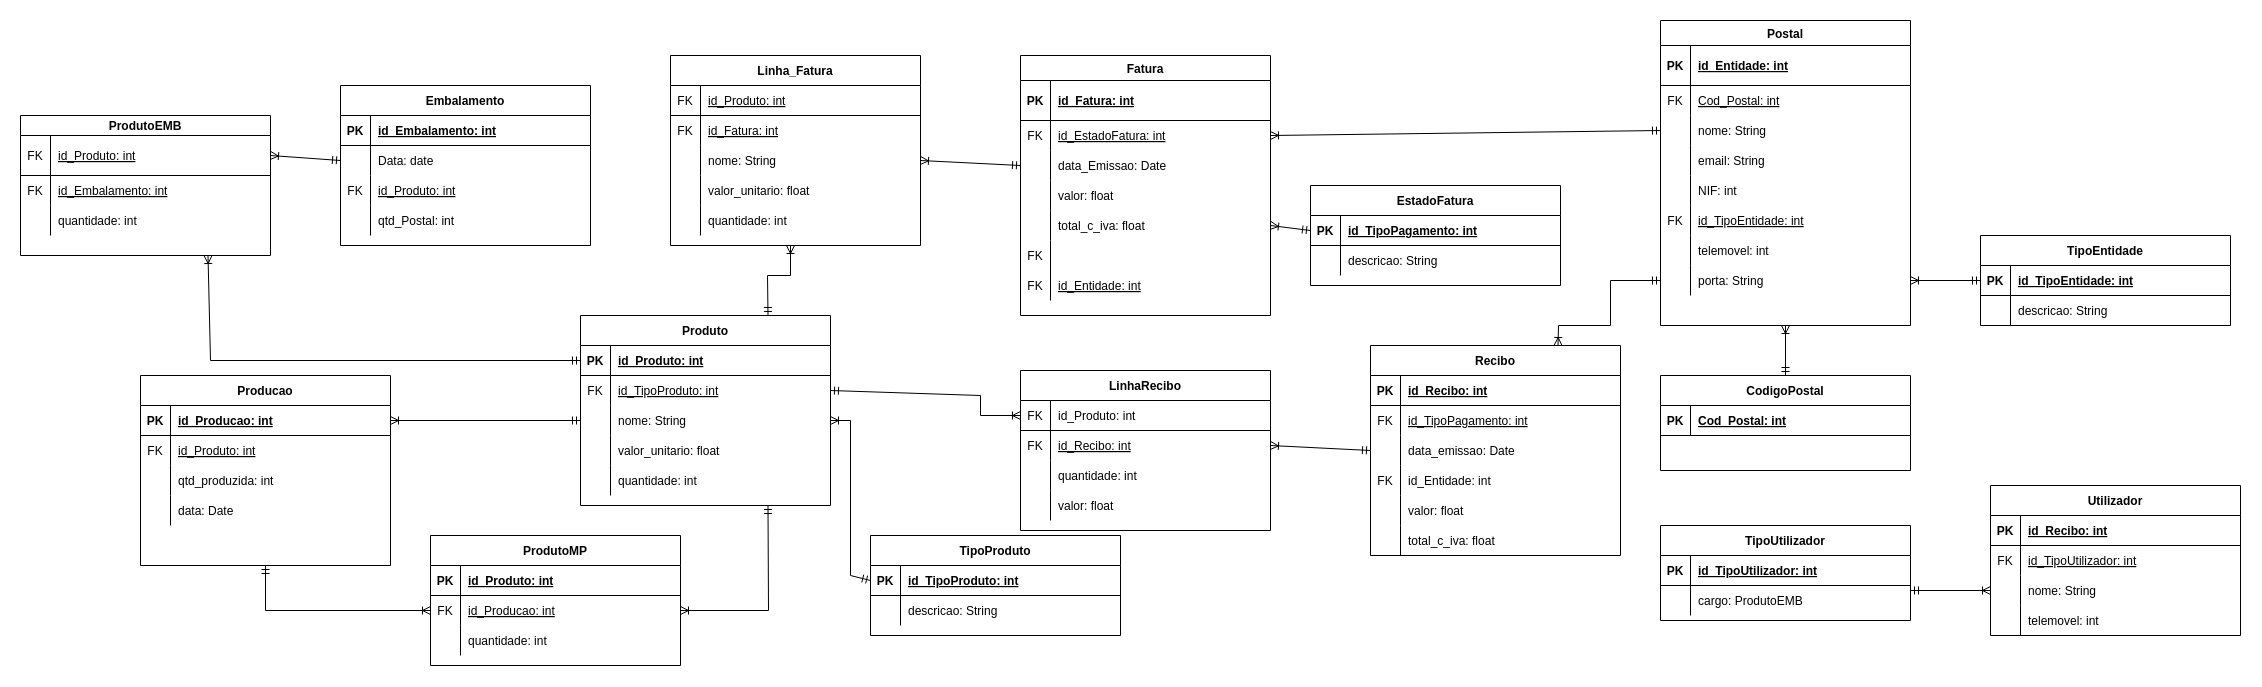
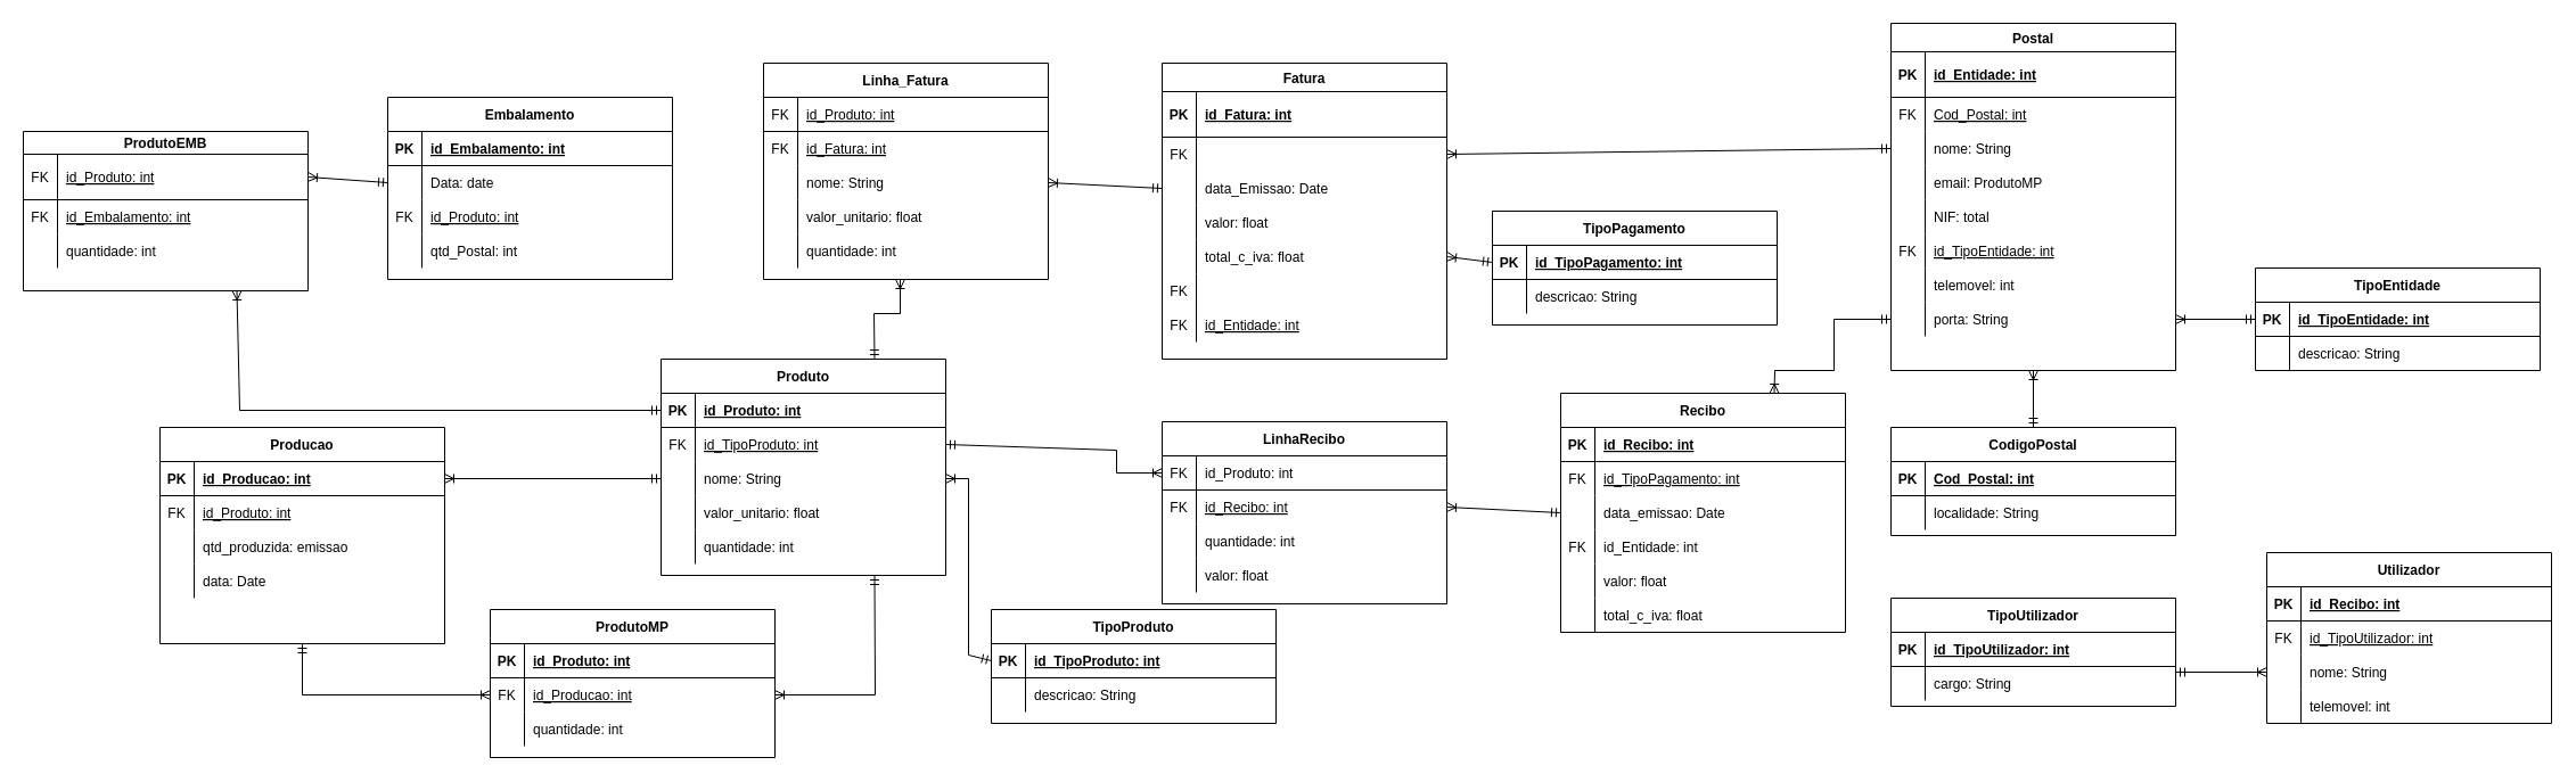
- <mxCell id="94" value="id_EstadoFatura: int" style="shape=partialRectangle;overflow=hidden;connectable=0;fillColor=none;top=0;left=0;bottom=0;right=0;align=left;spacingLeft=6;fontStyle=4" parent="92" vertex="1"><mxGeometry x="30" width="220" height="30" as="geometry"><mxRectangle width="220" height="30" as="alternateBounds" /></mxGeometry></mxCell>
- <mxCell id="173" value="email: String" style="shape=partialRectangle;overflow=hidden;connectable=0;fillColor=none;top=0;left=0;bottom=0;right=0;align=left;spacingLeft=6;" parent="171" vertex="1"><mxGeometry x="30" width="220" height="30" as="geometry"><mxRectangle width="220" height="30" as="alternateBounds" /></mxGeometry></mxCell>
+ <mxCell id="173" value="email: ProdutoMP" style="shape=partialRectangle;overflow=hidden;connectable=0;fillColor=none;top=0;left=0;bottom=0;right=0;align=left;spacingLeft=6;" parent="171" vertex="1"><mxGeometry x="30" width="220" height="30" as="geometry"><mxRectangle width="220" height="30" as="alternateBounds" /></mxGeometry></mxCell>
- <mxCell id="176" value="NIF: int" style="shape=partialRectangle;overflow=hidden;connectable=0;fillColor=none;top=0;left=0;bottom=0;right=0;align=left;spacingLeft=6;" parent="174" vertex="1"><mxGeometry x="30" width="220" height="30" as="geometry"><mxRectangle width="220" height="30" as="alternateBounds" /></mxGeometry></mxCell>
+ <mxCell id="176" value="NIF: total" style="shape=partialRectangle;overflow=hidden;connectable=0;fillColor=none;top=0;left=0;bottom=0;right=0;align=left;spacingLeft=6;" parent="174" vertex="1"><mxGeometry x="30" width="220" height="30" as="geometry"><mxRectangle width="220" height="30" as="alternateBounds" /></mxGeometry></mxCell>
- <mxCell id="152" value="EstadoFatura" style="shape=table;startSize=30;container=1;collapsible=1;childLayout=tableLayout;fixedRows=1;rowLines=0;fontStyle=1;align=center;resizeLast=1;" parent="1" vertex="1"><mxGeometry x="1310" y="185" width="250" height="100" as="geometry" /></mxCell>
+ <mxCell id="152" value="TipoPagamento" style="shape=table;startSize=30;container=1;collapsible=1;childLayout=tableLayout;fixedRows=1;rowLines=0;fontStyle=1;align=center;resizeLast=1;" parent="1" vertex="1"><mxGeometry x="1310" y="185" width="250" height="100" as="geometry" /></mxCell>
+ <mxCell id="194" value="localidade: String" style="shape=partialRectangle;overflow=hidden;connectable=0;fillColor=none;top=0;left=0;bottom=0;right=0;align=left;spacingLeft=6;fontStyle=0" parent="192" vertex="1"><mxGeometry x="30" width="220" height="30" as="geometry"><mxRectangle width="220" height="30" as="alternateBounds" /></mxGeometry></mxCell>
- <mxCell id="52" value="qtd_produzida: int" style="shape=partialRectangle;overflow=hidden;connectable=0;fillColor=none;top=0;left=0;bottom=0;right=0;align=left;spacingLeft=6;" parent="50" vertex="1"><mxGeometry x="30" width="220" height="30" as="geometry"><mxRectangle width="220" height="30" as="alternateBounds" /></mxGeometry></mxCell>
+ <mxCell id="52" value="qtd_produzida: emissao" style="shape=partialRectangle;overflow=hidden;connectable=0;fillColor=none;top=0;left=0;bottom=0;right=0;align=left;spacingLeft=6;" parent="50" vertex="1"><mxGeometry x="30" width="220" height="30" as="geometry"><mxRectangle width="220" height="30" as="alternateBounds" /></mxGeometry></mxCell>
- <mxCell id="212" value="cargo: ProdutoEMB" style="shape=partialRectangle;overflow=hidden;connectable=0;fillColor=none;top=0;left=0;bottom=0;right=0;align=left;spacingLeft=6;fontStyle=0" parent="210" vertex="1"><mxGeometry x="30" width="220" height="30" as="geometry"><mxRectangle width="220" height="30" as="alternateBounds" /></mxGeometry></mxCell>
+ <mxCell id="212" value="cargo: String" style="shape=partialRectangle;overflow=hidden;connectable=0;fillColor=none;top=0;left=0;bottom=0;right=0;align=left;spacingLeft=6;fontStyle=0" parent="210" vertex="1"><mxGeometry x="30" width="220" height="30" as="geometry"><mxRectangle width="220" height="30" as="alternateBounds" /></mxGeometry></mxCell>
